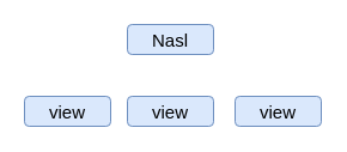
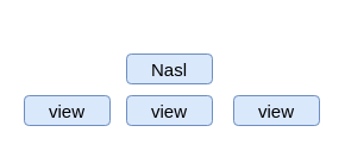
- <mxCell id="2" value="Nasl" style="rounded=1;whiteSpace=wrap;html=1;fillColor=#dae8fc;strokeColor=#6c8ebf;fontSize=15;" vertex="1" parent="1"><mxGeometry x="106" y="20" width="72" height="25" as="geometry" /></mxCell>
+ <mxCell id="2" value="Nasl" style="rounded=1;whiteSpace=wrap;html=1;fillColor=#dae8fc;strokeColor=#6c8ebf;fontSize=15;" vertex="1" parent="1"><mxGeometry x="106" y="45" width="72" height="25" as="geometry" /></mxCell>
